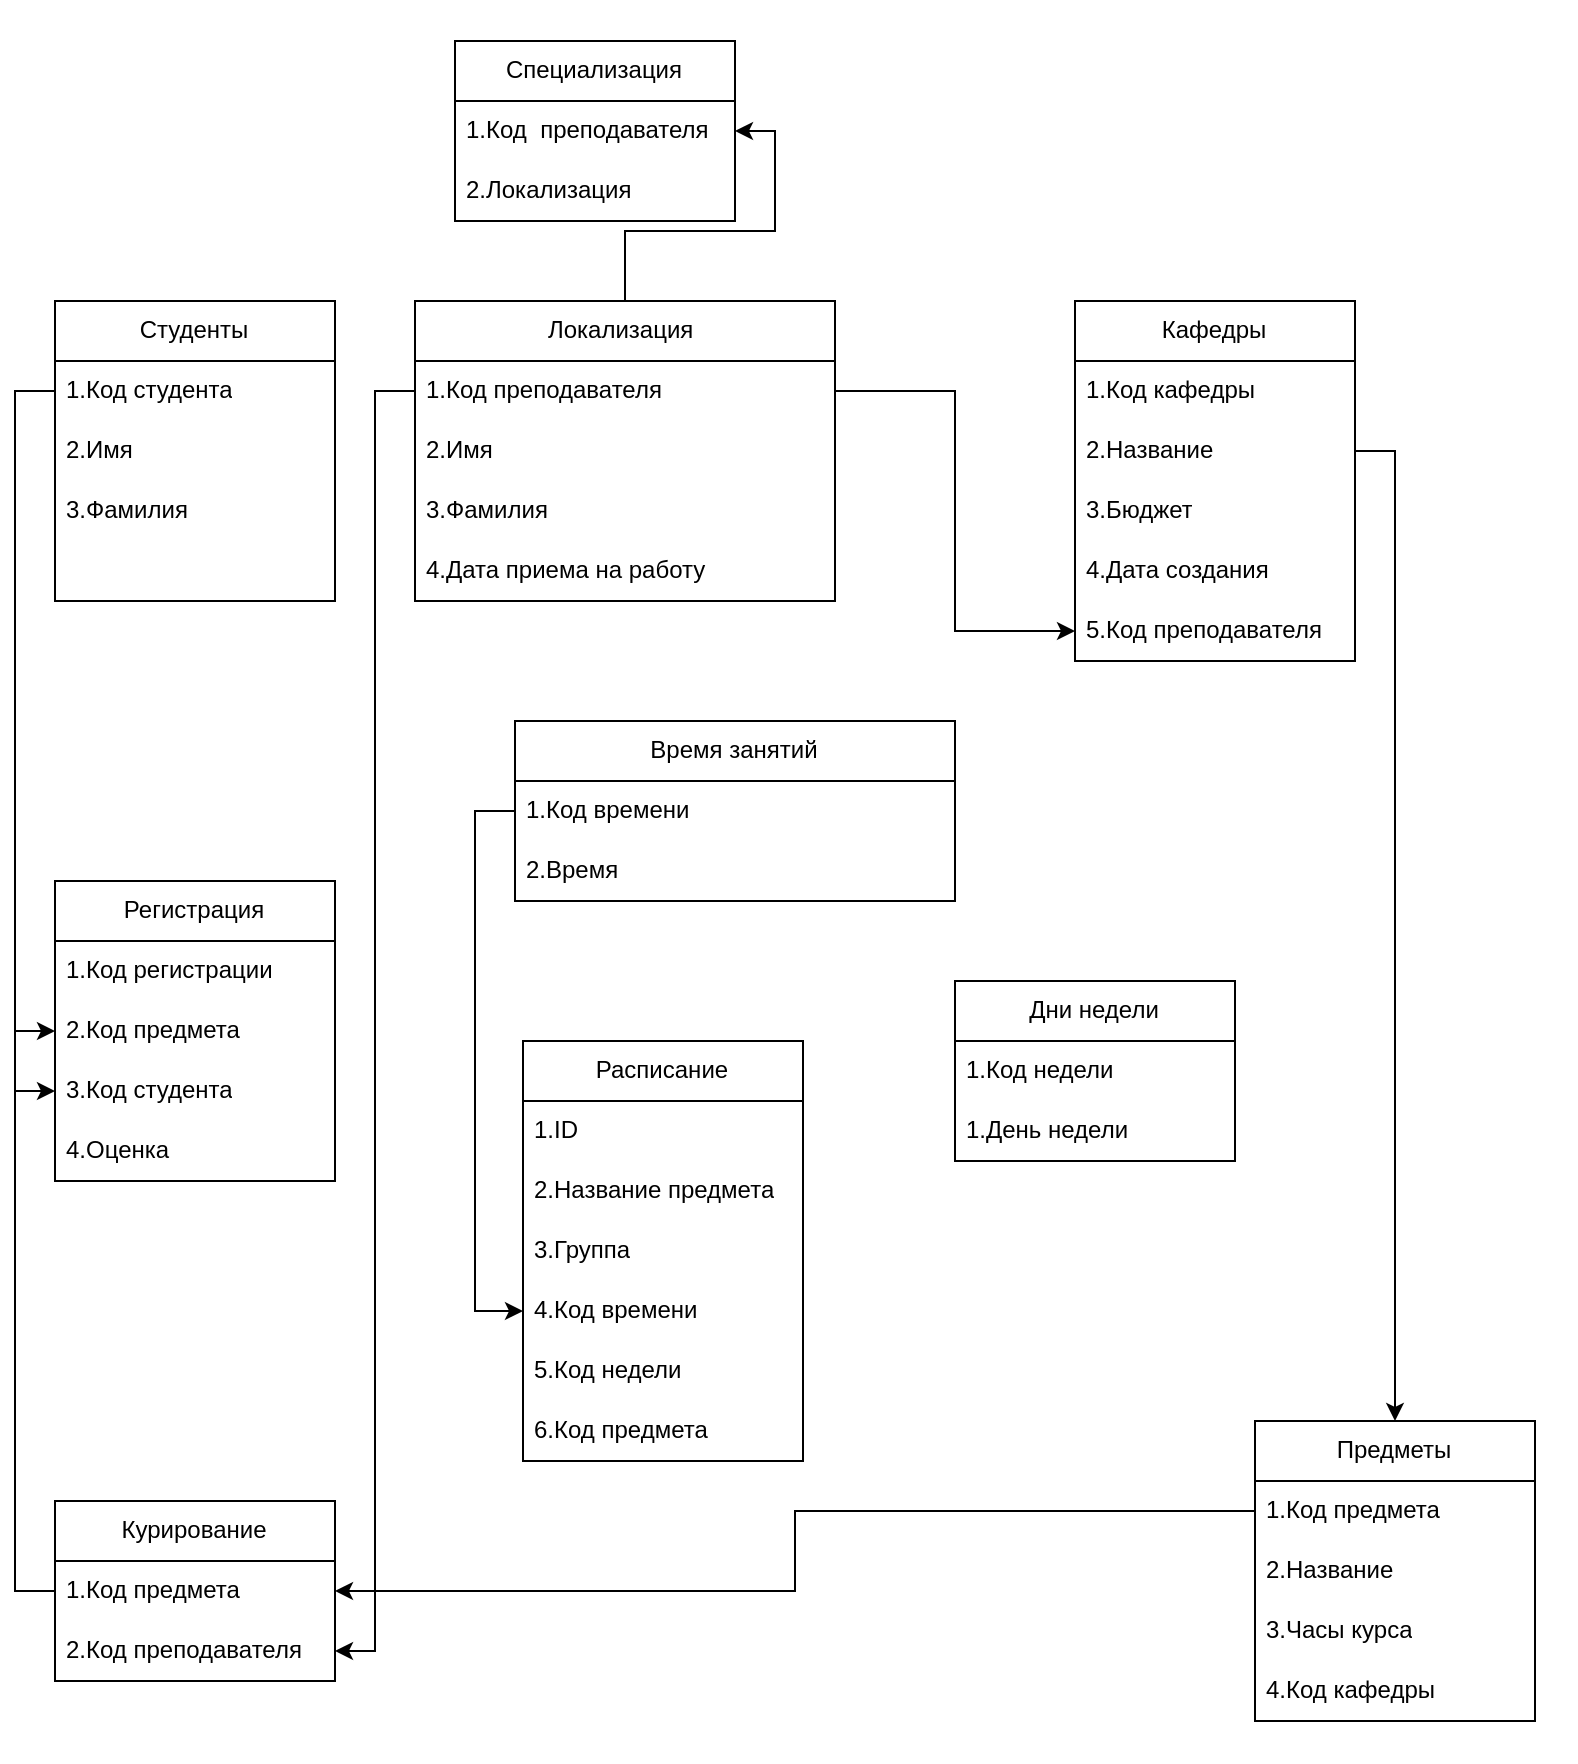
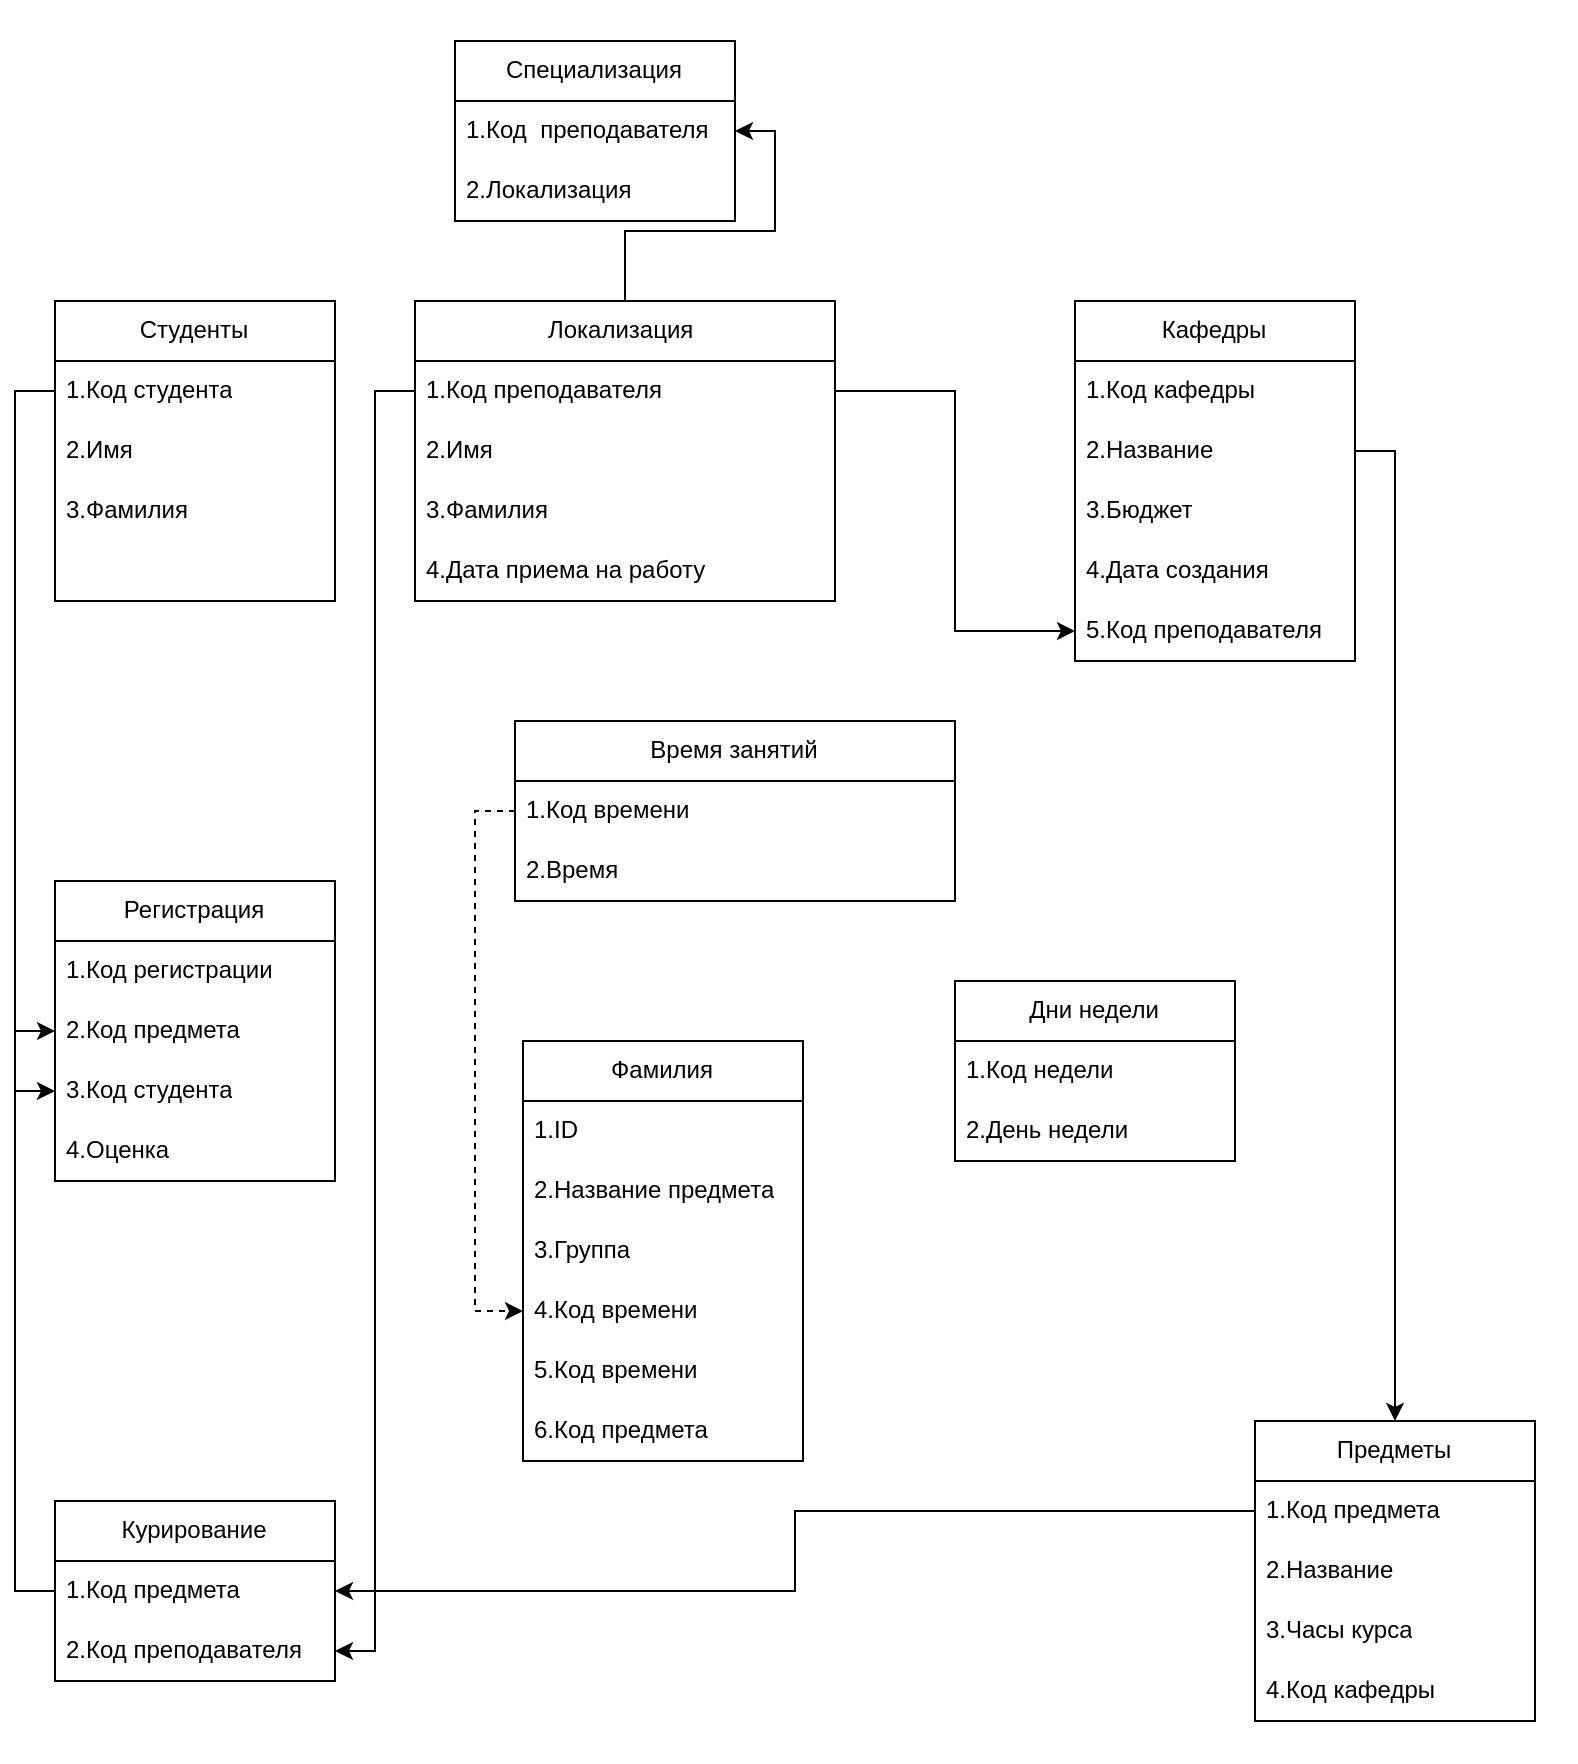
- <mxCell id="52" style="edgeStyle=orthogonalEdgeStyle;rounded=0;orthogonalLoop=1;jettySize=auto;html=1;exitX=0;exitY=0.5;exitDx=0;exitDy=0;entryX=0;entryY=0.5;entryDx=0;entryDy=0;" edge="1" parent="1" source="12" target="32"><mxGeometry relative="1" as="geometry" /></mxCell>
+ <mxCell id="52" style="edgeStyle=orthogonalEdgeStyle;rounded=0;orthogonalLoop=1;jettySize=auto;html=1;exitX=0;exitY=0.5;exitDx=0;exitDy=0;entryX=0;entryY=0.5;entryDx=0;entryDy=0;dashed=1;" edge="1" parent="1" source="12" target="32"><mxGeometry relative="1" as="geometry" /></mxCell>
- <mxCell id="28" value="Расписание" style="swimlane;fontStyle=0;childLayout=stackLayout;horizontal=1;startSize=30;horizontalStack=0;resizeParent=1;resizeParentMax=0;resizeLast=0;collapsible=1;marginBottom=0;whiteSpace=wrap;html=1;" vertex="1" parent="1"><mxGeometry x="254" y="520" width="140" height="210" as="geometry" /></mxCell>
+ <mxCell id="28" value="Фамилия" style="swimlane;fontStyle=0;childLayout=stackLayout;horizontal=1;startSize=30;horizontalStack=0;resizeParent=1;resizeParentMax=0;resizeLast=0;collapsible=1;marginBottom=0;whiteSpace=wrap;html=1;" vertex="1" parent="1"><mxGeometry x="254" y="520" width="140" height="210" as="geometry" /></mxCell>
- <mxCell id="22" value="1.День недели" style="text;strokeColor=none;fillColor=none;align=left;verticalAlign=middle;spacingLeft=4;spacingRight=4;overflow=hidden;points=[[0,0.5],[1,0.5]];portConstraint=eastwest;rotatable=0;whiteSpace=wrap;html=1;" parent="20" vertex="1"><mxGeometry y="60" width="140" height="30" as="geometry" /></mxCell>
+ <mxCell id="22" value="2.День недели" style="text;strokeColor=none;fillColor=none;align=left;verticalAlign=middle;spacingLeft=4;spacingRight=4;overflow=hidden;points=[[0,0.5],[1,0.5]];portConstraint=eastwest;rotatable=0;whiteSpace=wrap;html=1;" parent="20" vertex="1"><mxGeometry y="60" width="140" height="30" as="geometry" /></mxCell>
- <mxCell id="33" value="5.Код недели" style="text;strokeColor=none;fillColor=none;align=left;verticalAlign=middle;spacingLeft=4;spacingRight=4;overflow=hidden;points=[[0,0.5],[1,0.5]];portConstraint=eastwest;rotatable=0;whiteSpace=wrap;html=1;" vertex="1" parent="28"><mxGeometry y="150" width="140" height="30" as="geometry" /></mxCell>
+ <mxCell id="33" value="5.Код времени" style="text;strokeColor=none;fillColor=none;align=left;verticalAlign=middle;spacingLeft=4;spacingRight=4;overflow=hidden;points=[[0,0.5],[1,0.5]];portConstraint=eastwest;rotatable=0;whiteSpace=wrap;html=1;" vertex="1" parent="28"><mxGeometry y="150" width="140" height="30" as="geometry" /></mxCell>
